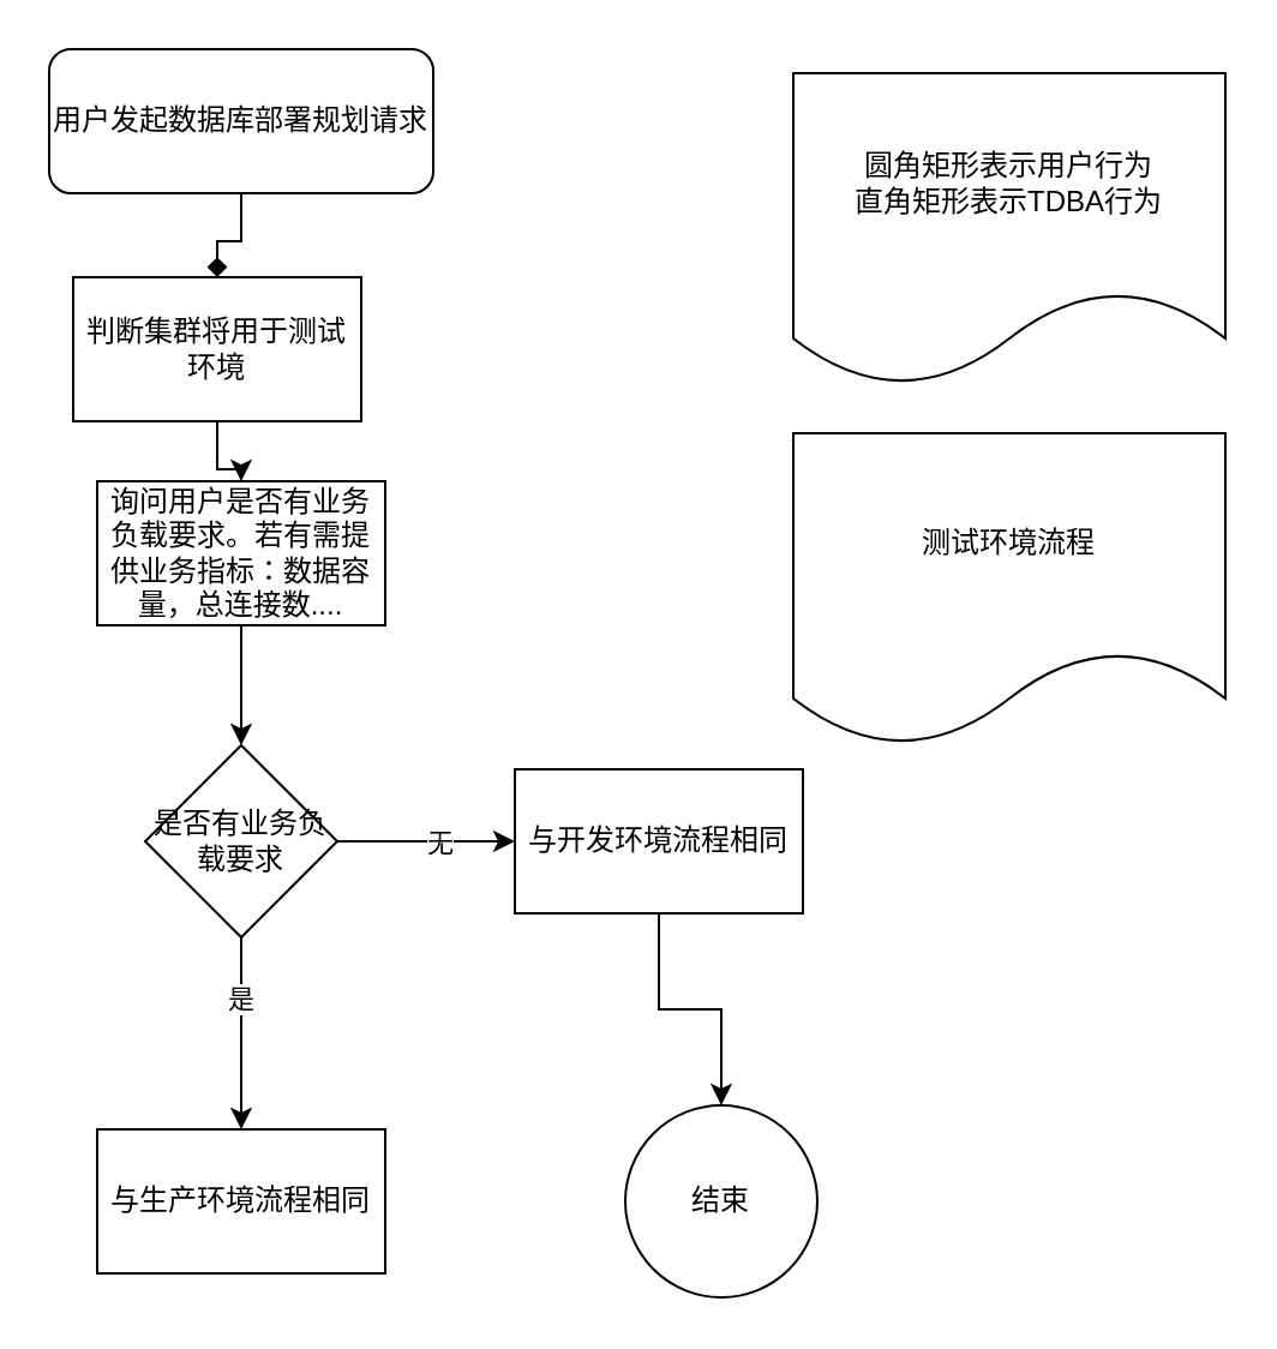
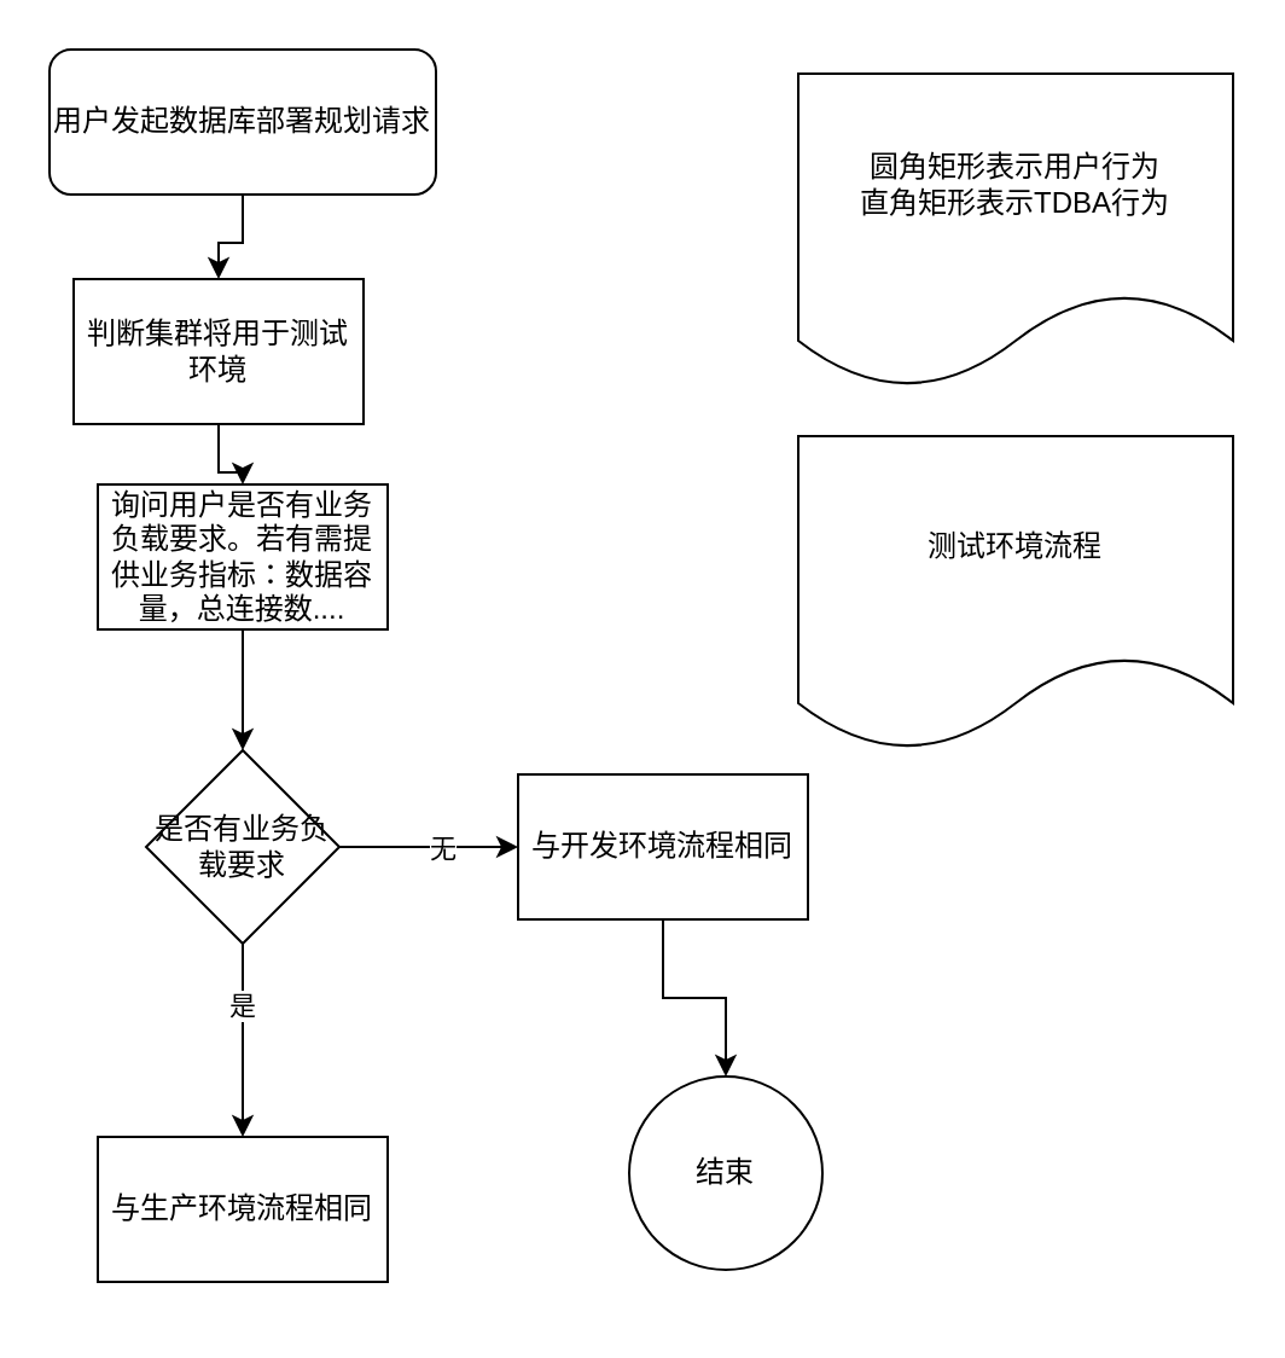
- <mxCell id="2" value="" style="edgeStyle=orthogonalEdgeStyle;rounded=0;orthogonalLoop=1;jettySize=auto;html=1;endArrow=diamond;" edge="1" parent="1" source="3" target="5"><mxGeometry relative="1" as="geometry" /></mxCell>
+ <mxCell id="2" value="" style="edgeStyle=orthogonalEdgeStyle;rounded=0;orthogonalLoop=1;jettySize=auto;html=1;" edge="1" parent="1" source="3" target="5"><mxGeometry relative="1" as="geometry" /></mxCell>
- <mxCell id="16" value="结束" style="ellipse;whiteSpace=wrap;html=1;rounded=0;" vertex="1" parent="1"><mxGeometry x="260" y="460" width="80" height="80" as="geometry" /></mxCell>
+ <mxCell id="16" value="结束" style="ellipse;whiteSpace=wrap;html=1;rounded=0;" vertex="1" parent="1"><mxGeometry x="260" y="445" width="80" height="80" as="geometry" /></mxCell>
